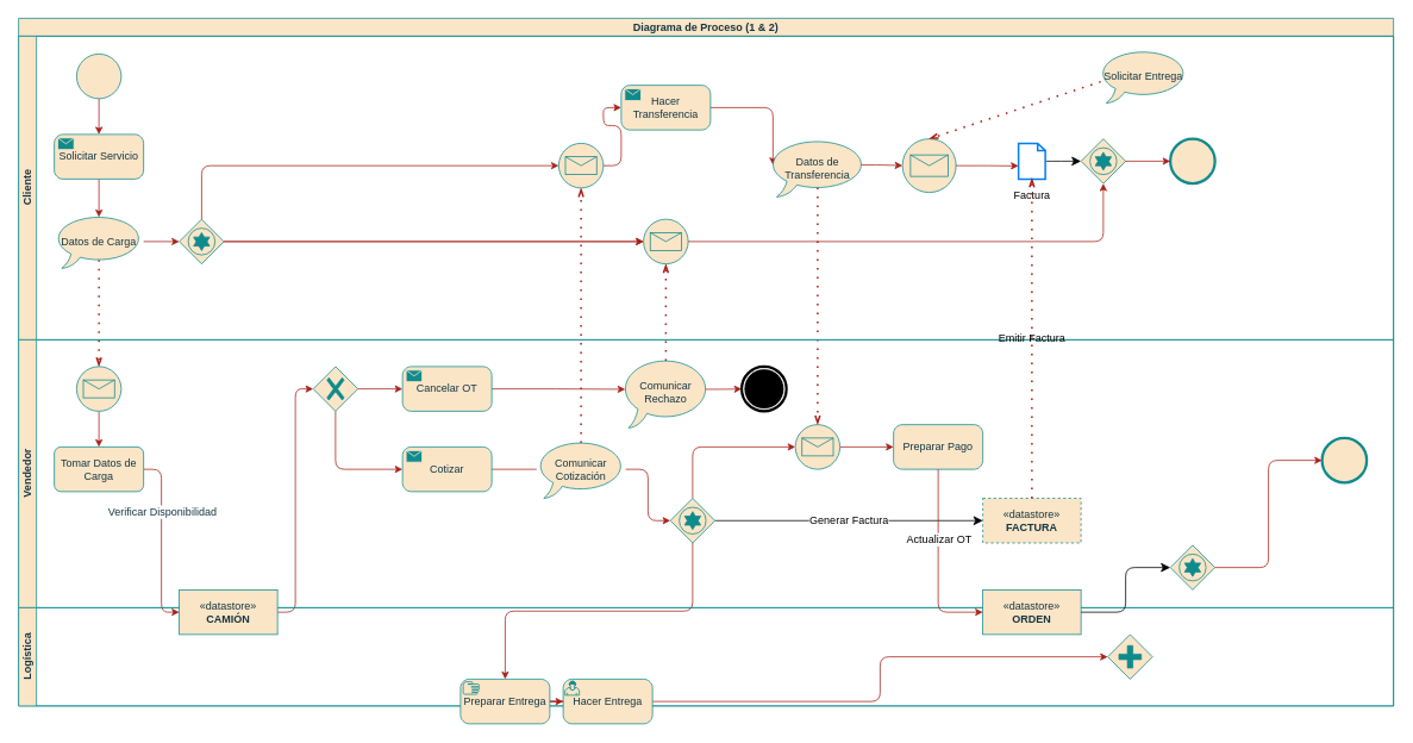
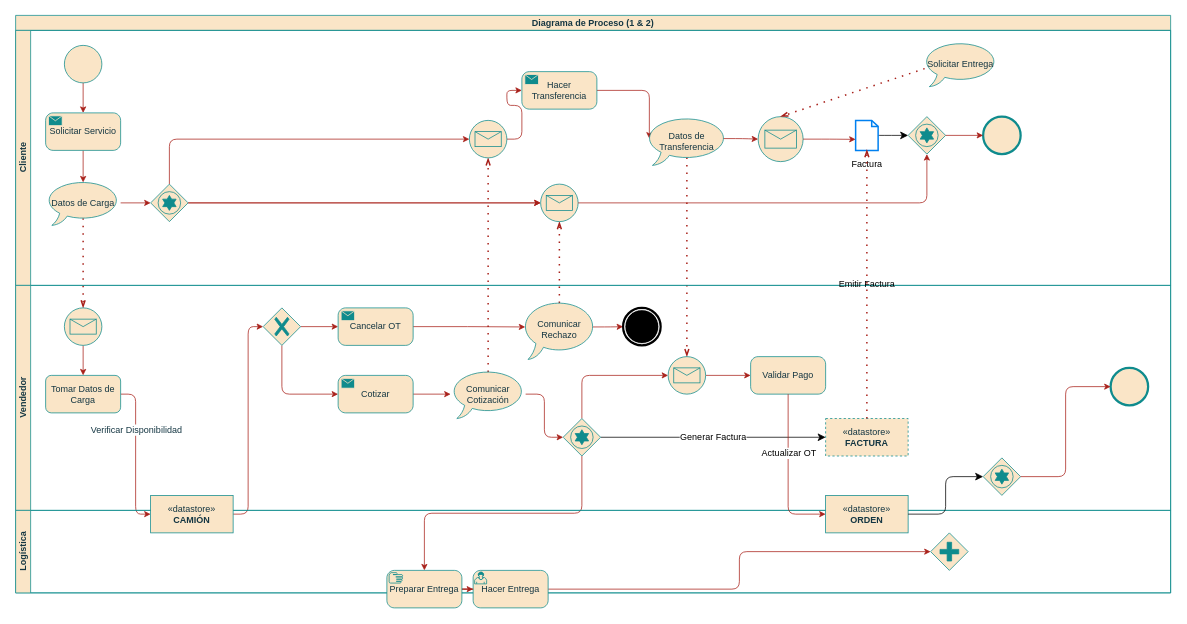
- <mxCell id="54" value="Preparar Pago" style="points=[[0.25,0,0],[0.5,0,0],[0.75,0,0],[1,0.25,0],[1,0.5,0],[1,0.75,0],[0.75,1,0],[0.5,1,0],[0.25,1,0],[0,0.75,0],[0,0.5,0],[0,0.25,0]];shape=mxgraph.bpmn.task;whiteSpace=wrap;rectStyle=rounded;size=10;html=1;container=1;expand=0;collapsible=0;taskMarker=abstract;labelBackgroundColor=none;fillColor=#FAE5C7;strokeColor=#0F8B8D;fontColor=#143642;" parent="41" vertex="1"><mxGeometry x="980" y="95" width="100" height="50" as="geometry" /></mxCell>
+ <mxCell id="54" value="Validar Pago" style="points=[[0.25,0,0],[0.5,0,0],[0.75,0,0],[1,0.25,0],[1,0.5,0],[1,0.75,0],[0.75,1,0],[0.5,1,0],[0.25,1,0],[0,0.75,0],[0,0.5,0],[0,0.25,0]];shape=mxgraph.bpmn.task;whiteSpace=wrap;rectStyle=rounded;size=10;html=1;container=1;expand=0;collapsible=0;taskMarker=abstract;labelBackgroundColor=none;fillColor=#FAE5C7;strokeColor=#0F8B8D;fontColor=#143642;" parent="41" vertex="1"><mxGeometry x="980" y="95" width="100" height="50" as="geometry" /></mxCell>
- <mxCell id="49" style="edgeStyle=orthogonalEdgeStyle;rounded=1;orthogonalLoop=1;jettySize=auto;html=1;strokeColor=#A8201A;fontColor=default;fillColor=#FAE5C7;labelBackgroundColor=none;endArrow=none;" parent="41" source="50" target="59" edge="1"><mxGeometry relative="1" as="geometry" /></mxCell>
+ <mxCell id="49" style="edgeStyle=orthogonalEdgeStyle;rounded=1;orthogonalLoop=1;jettySize=auto;html=1;strokeColor=#A8201A;fontColor=default;fillColor=#FAE5C7;labelBackgroundColor=none;" parent="41" source="50" target="59" edge="1"><mxGeometry relative="1" as="geometry" /></mxCell>
